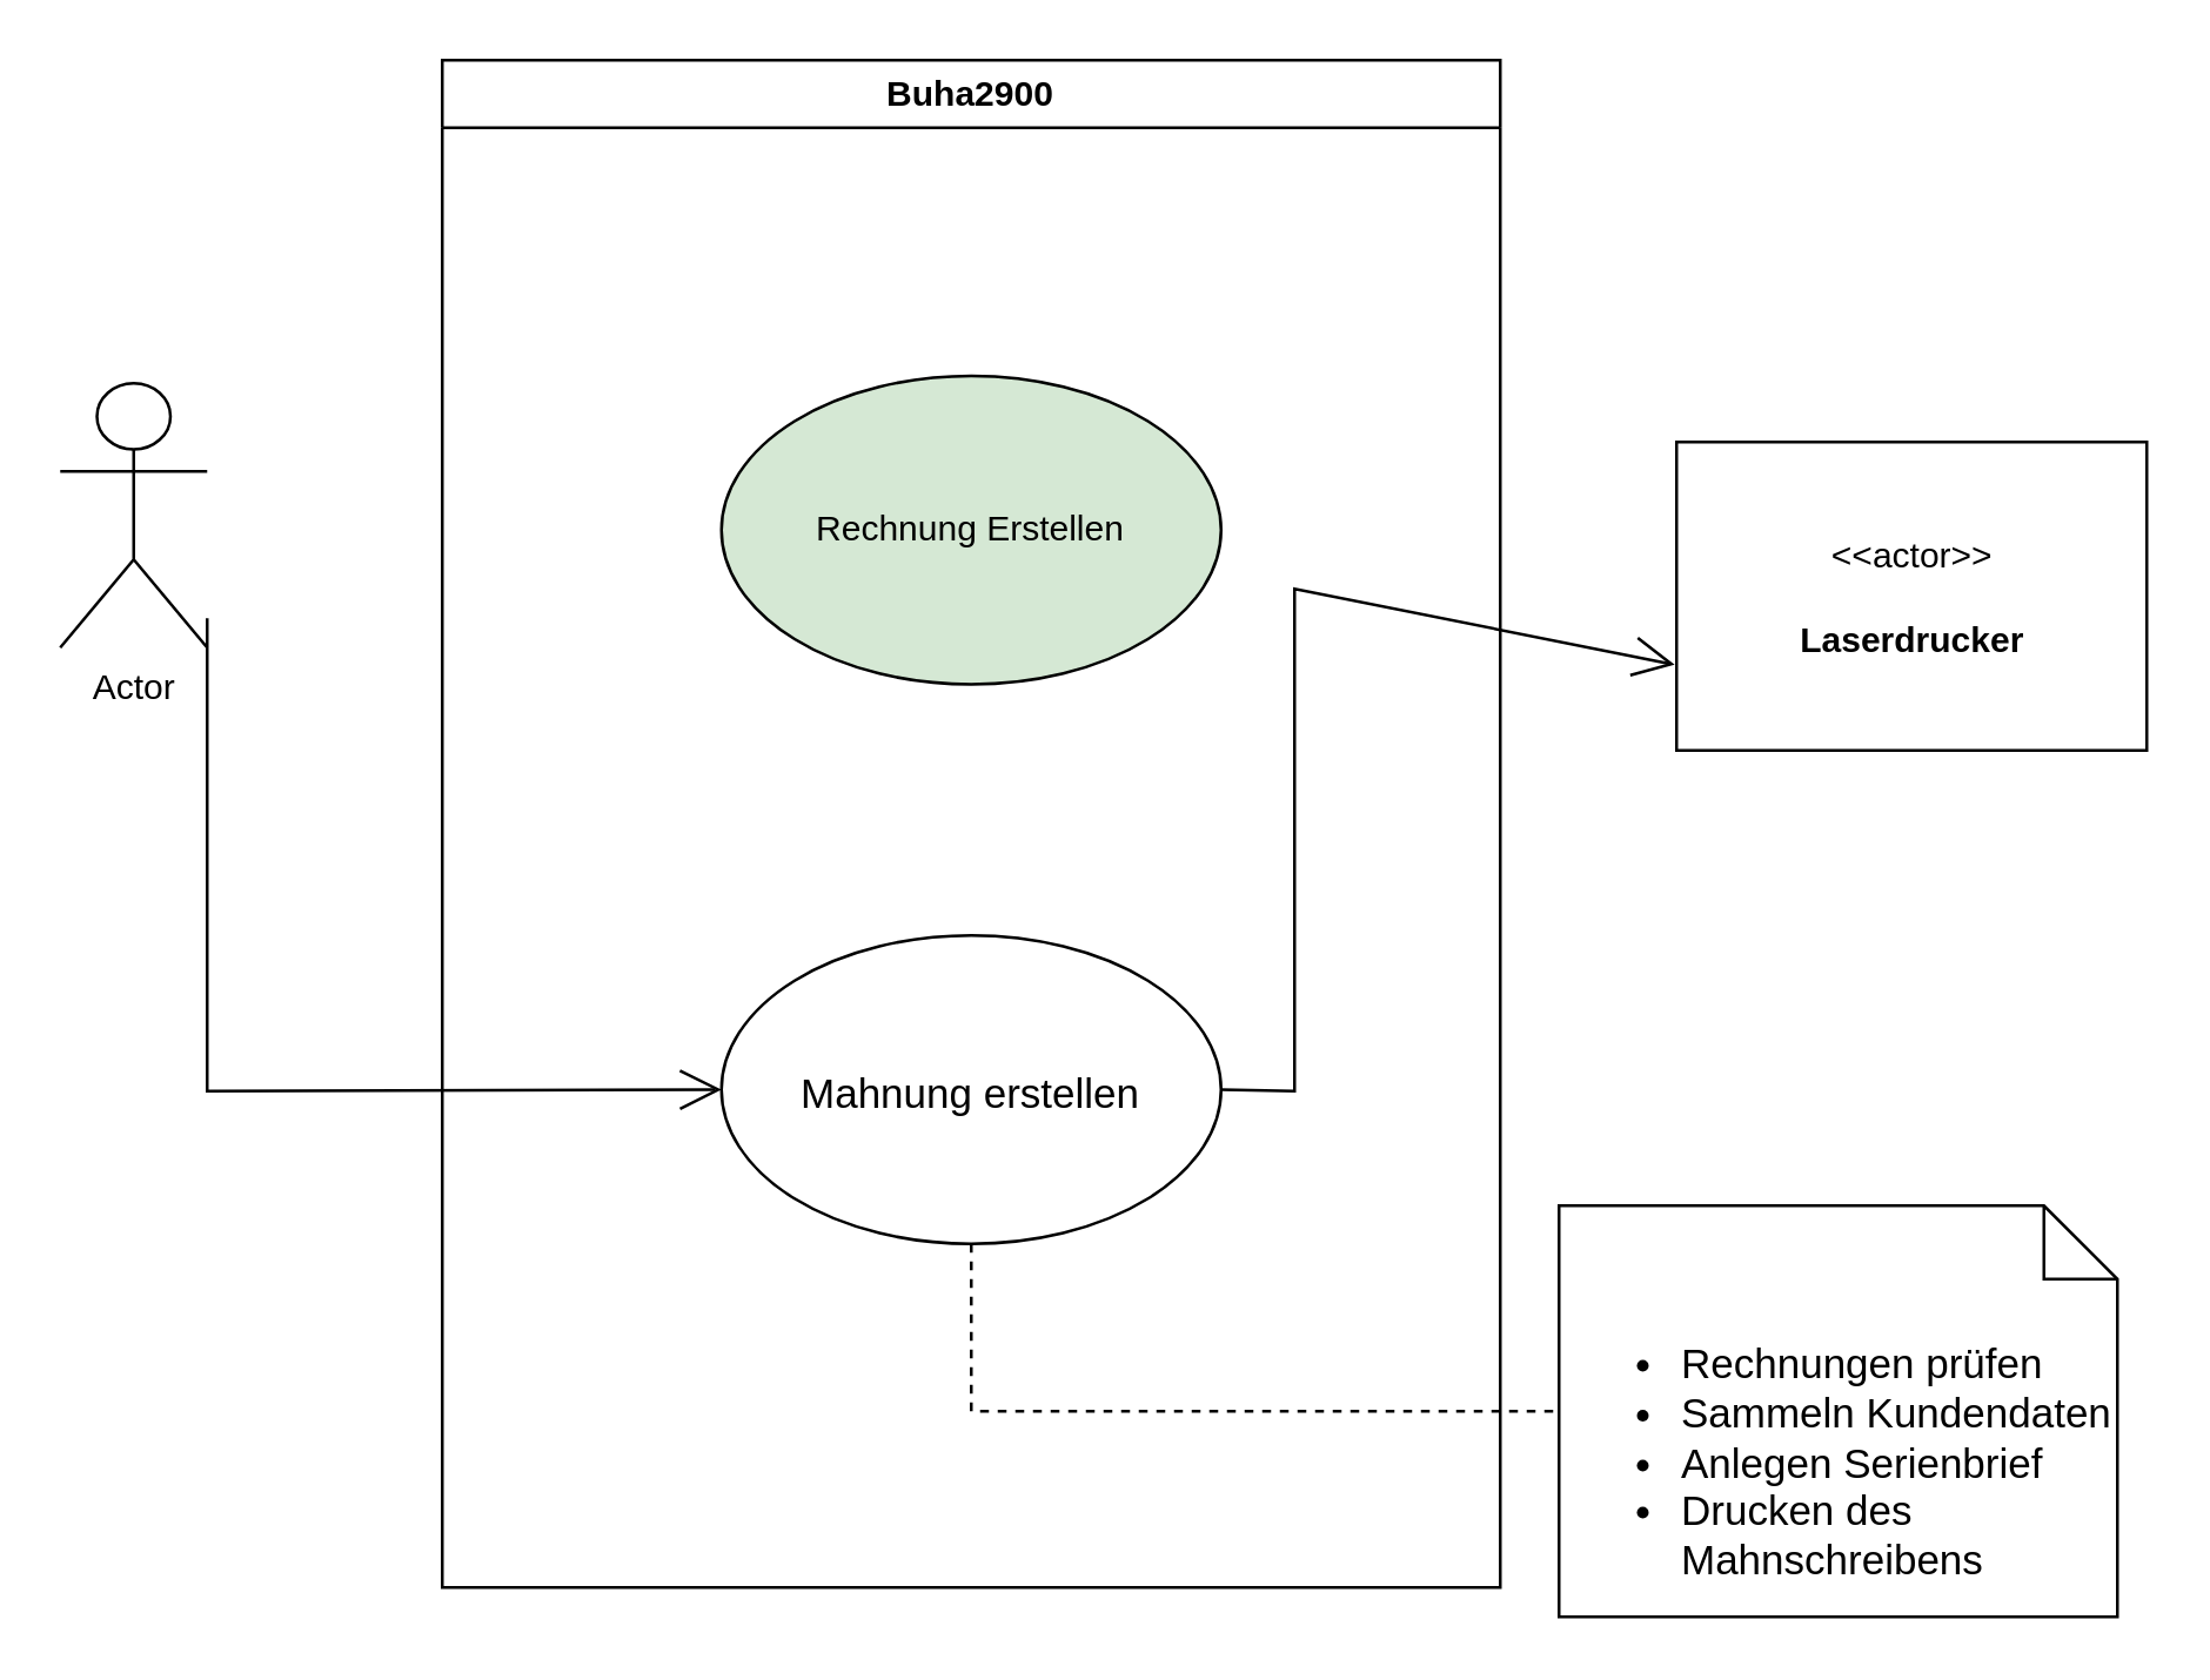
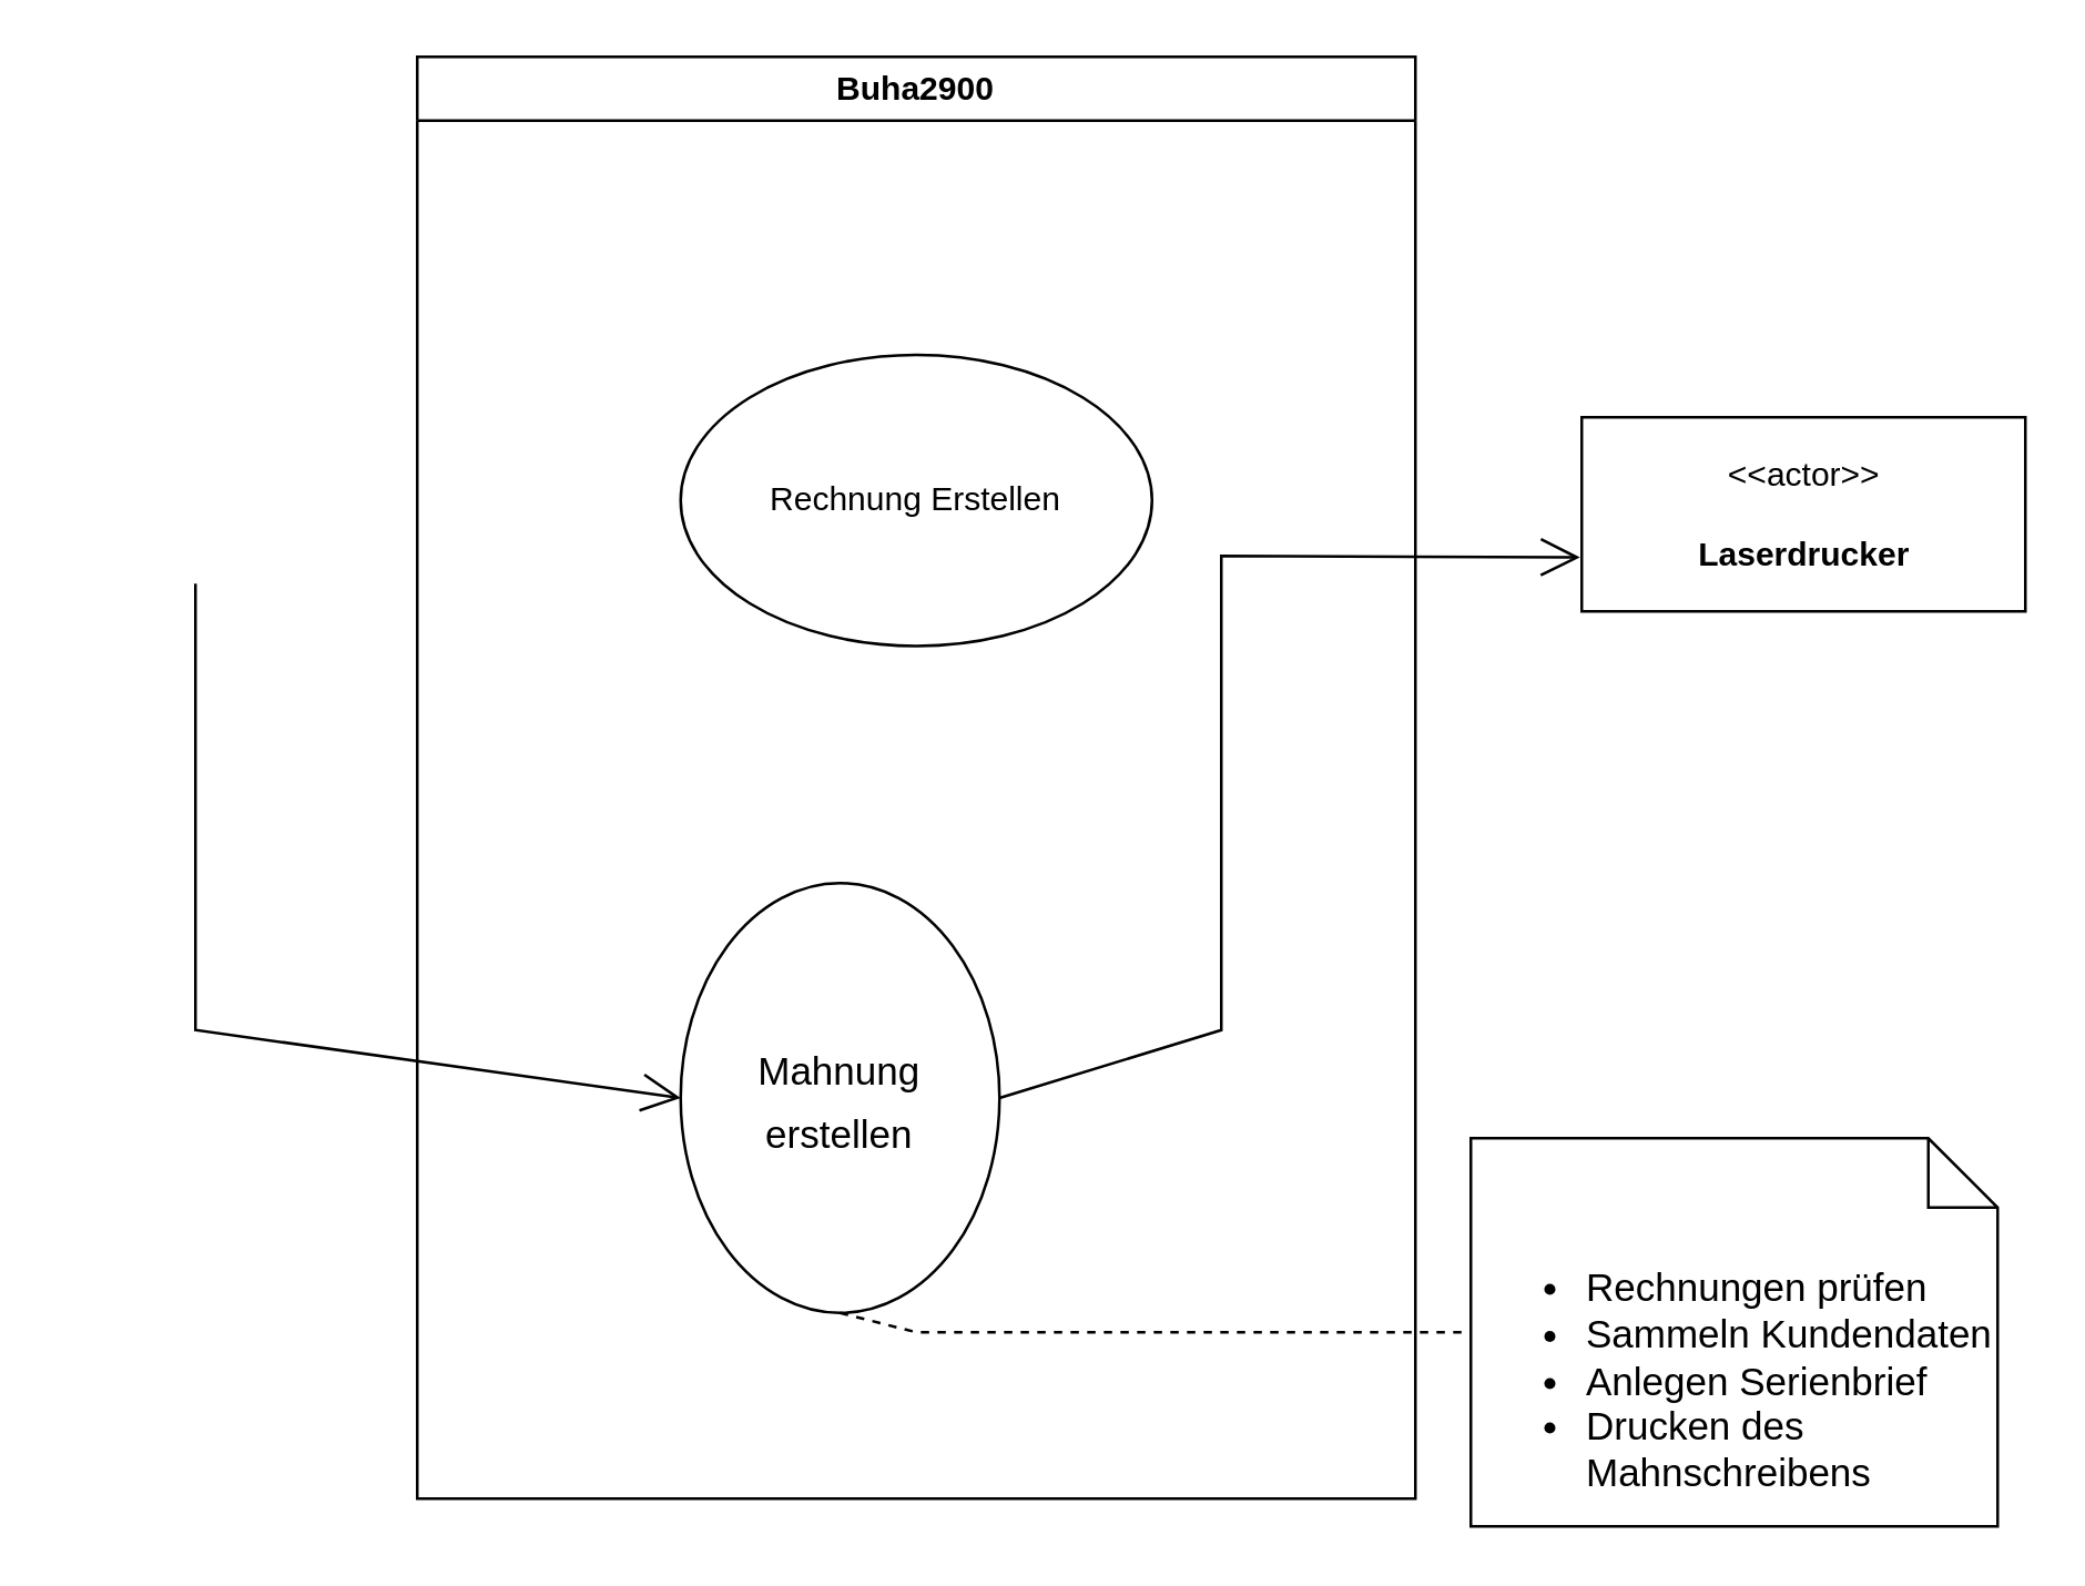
- <mxCell id="6" value="Actor" style="shape=umlActor;verticalLabelPosition=bottom;verticalAlign=top;html=1;" parent="1" vertex="1"><mxGeometry x="20" y="130" width="50" height="90" as="geometry" /></mxCell>
- <mxCell id="3" value="Rechnung Erstellen" style="ellipse;whiteSpace=wrap;html=1;fillColor=#d5e8d4;" parent="2" vertex="1"><mxGeometry x="95" y="107.5" width="170" height="105" as="geometry" /></mxCell>
+ <mxCell id="3" value="Rechnung Erstellen" style="ellipse;whiteSpace=wrap;html=1;" parent="2" vertex="1"><mxGeometry x="95" y="107.5" width="170" height="105" as="geometry" /></mxCell>
- <mxCell id="7" value="&amp;lt;&amp;lt;actor&amp;gt;&amp;gt;&lt;br&gt;&lt;br&gt;&lt;b&gt;Laserdrucker&lt;br&gt;&lt;/b&gt;" style="html=1;align=center;verticalAlign=middle;dashed=0;" parent="1" vertex="1"><mxGeometry x="570" y="150" width="160" height="105" as="geometry" /></mxCell>
+ <mxCell id="7" value="&amp;lt;&amp;lt;actor&amp;gt;&amp;gt;&lt;br&gt;&lt;br&gt;&lt;b&gt;Laserdrucker&lt;br&gt;&lt;/b&gt;" style="html=1;align=center;verticalAlign=middle;dashed=0;" parent="1" vertex="1"><mxGeometry x="570" y="150" width="160" height="70" as="geometry" /></mxCell>
- <mxCell id="4" value="&lt;font style=&quot;font-size: 14px;&quot;&gt;Mahnung erstellen&lt;/font&gt;" style="ellipse;whiteSpace=wrap;html=1;fontSize=19;" vertex="1" parent="2"><mxGeometry x="95" y="298" width="170" height="105" as="geometry" /></mxCell>
+ <mxCell id="4" value="&lt;font style=&quot;font-size: 14px;&quot;&gt;Mahnung erstellen&lt;/font&gt;" style="ellipse;whiteSpace=wrap;html=1;fontSize=19;" vertex="1" parent="2"><mxGeometry x="95" y="298" width="115" height="155" as="geometry" /></mxCell>
